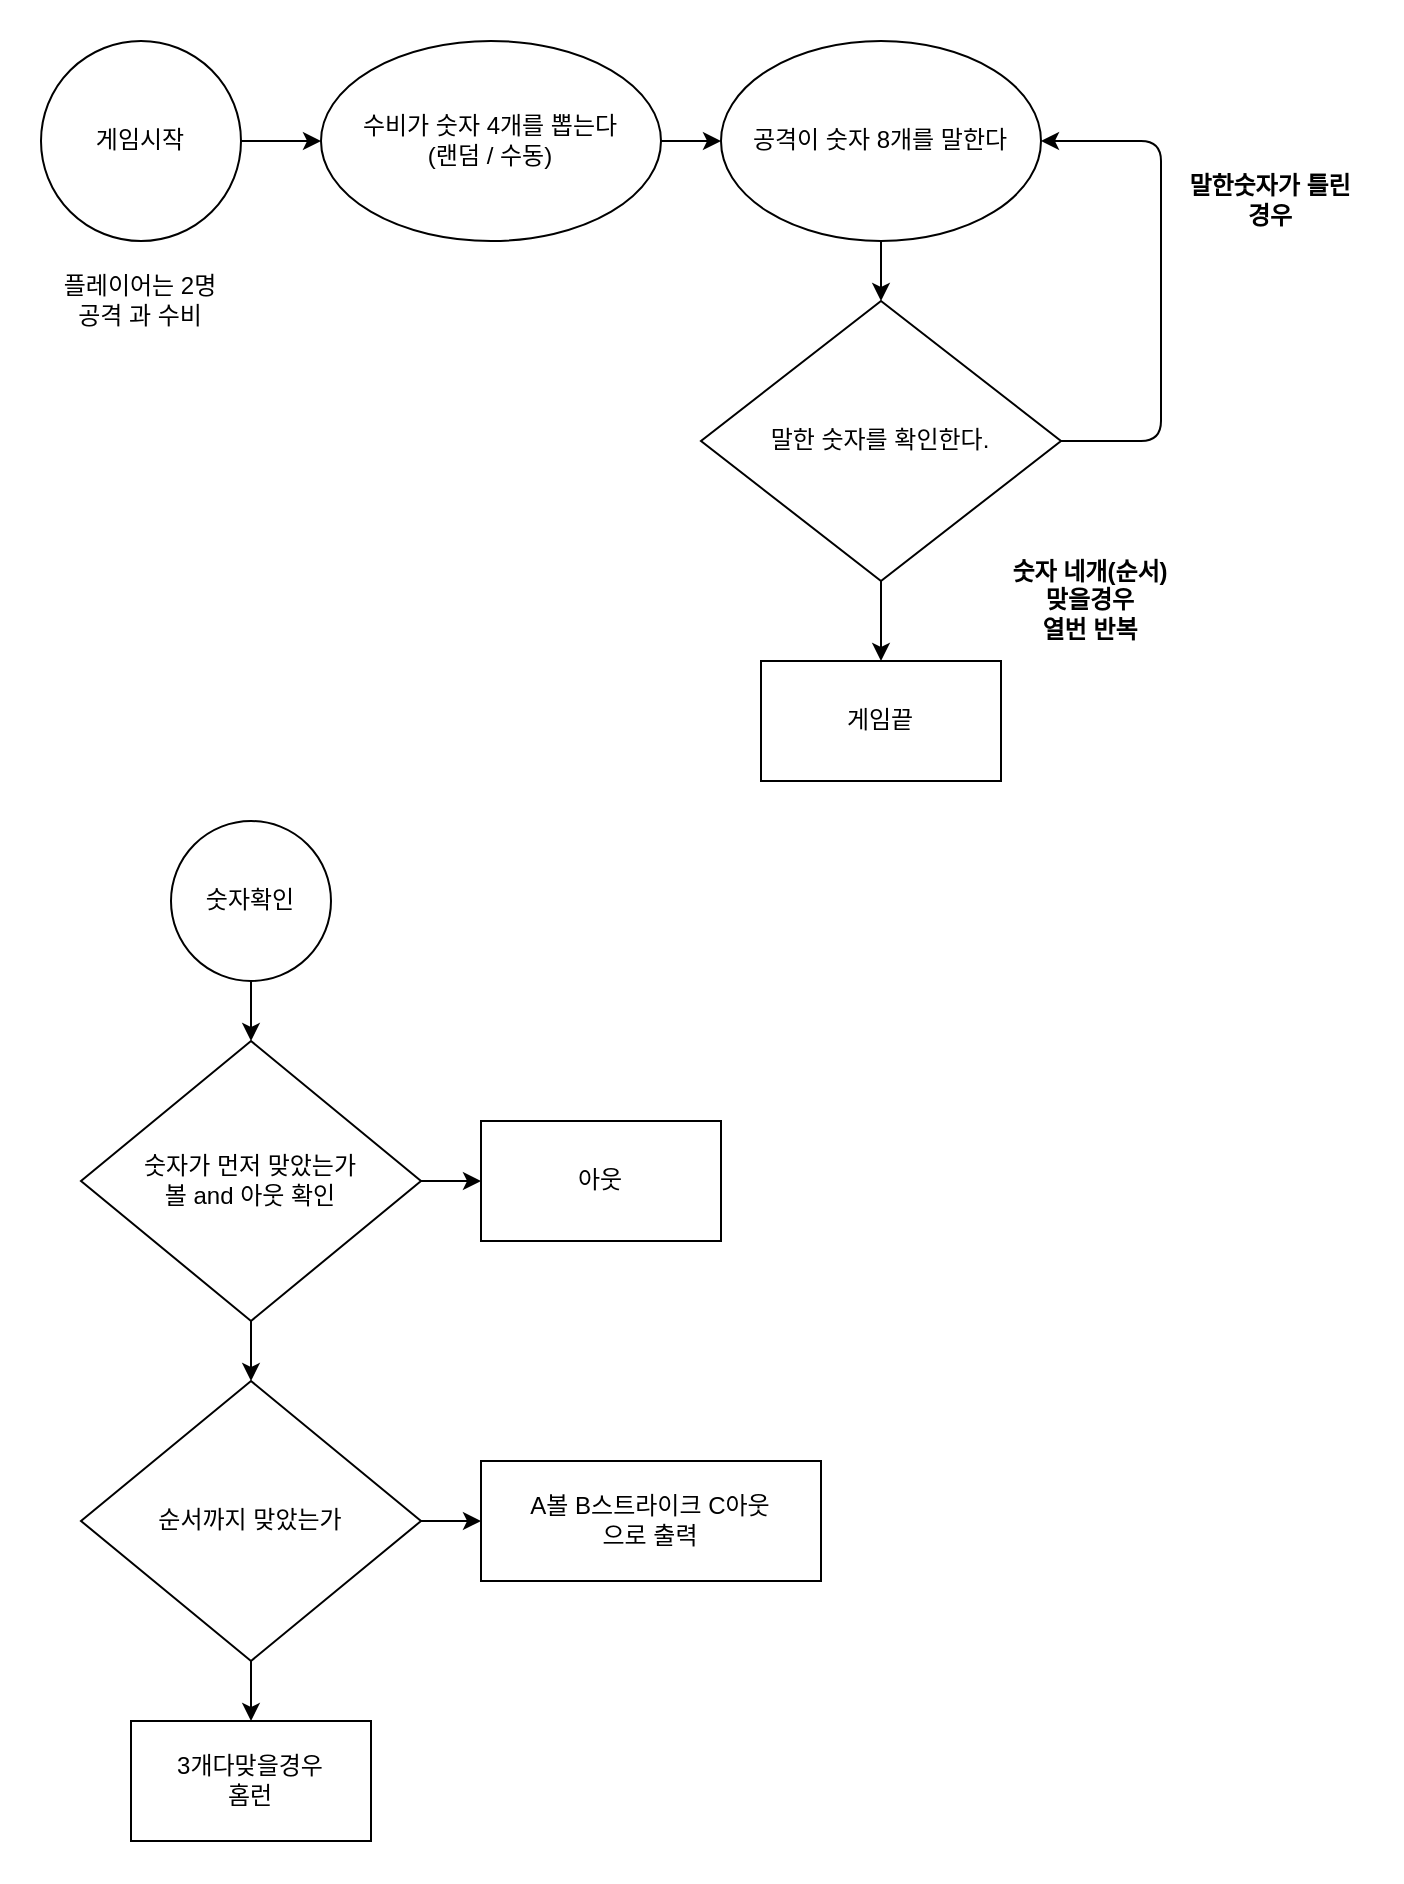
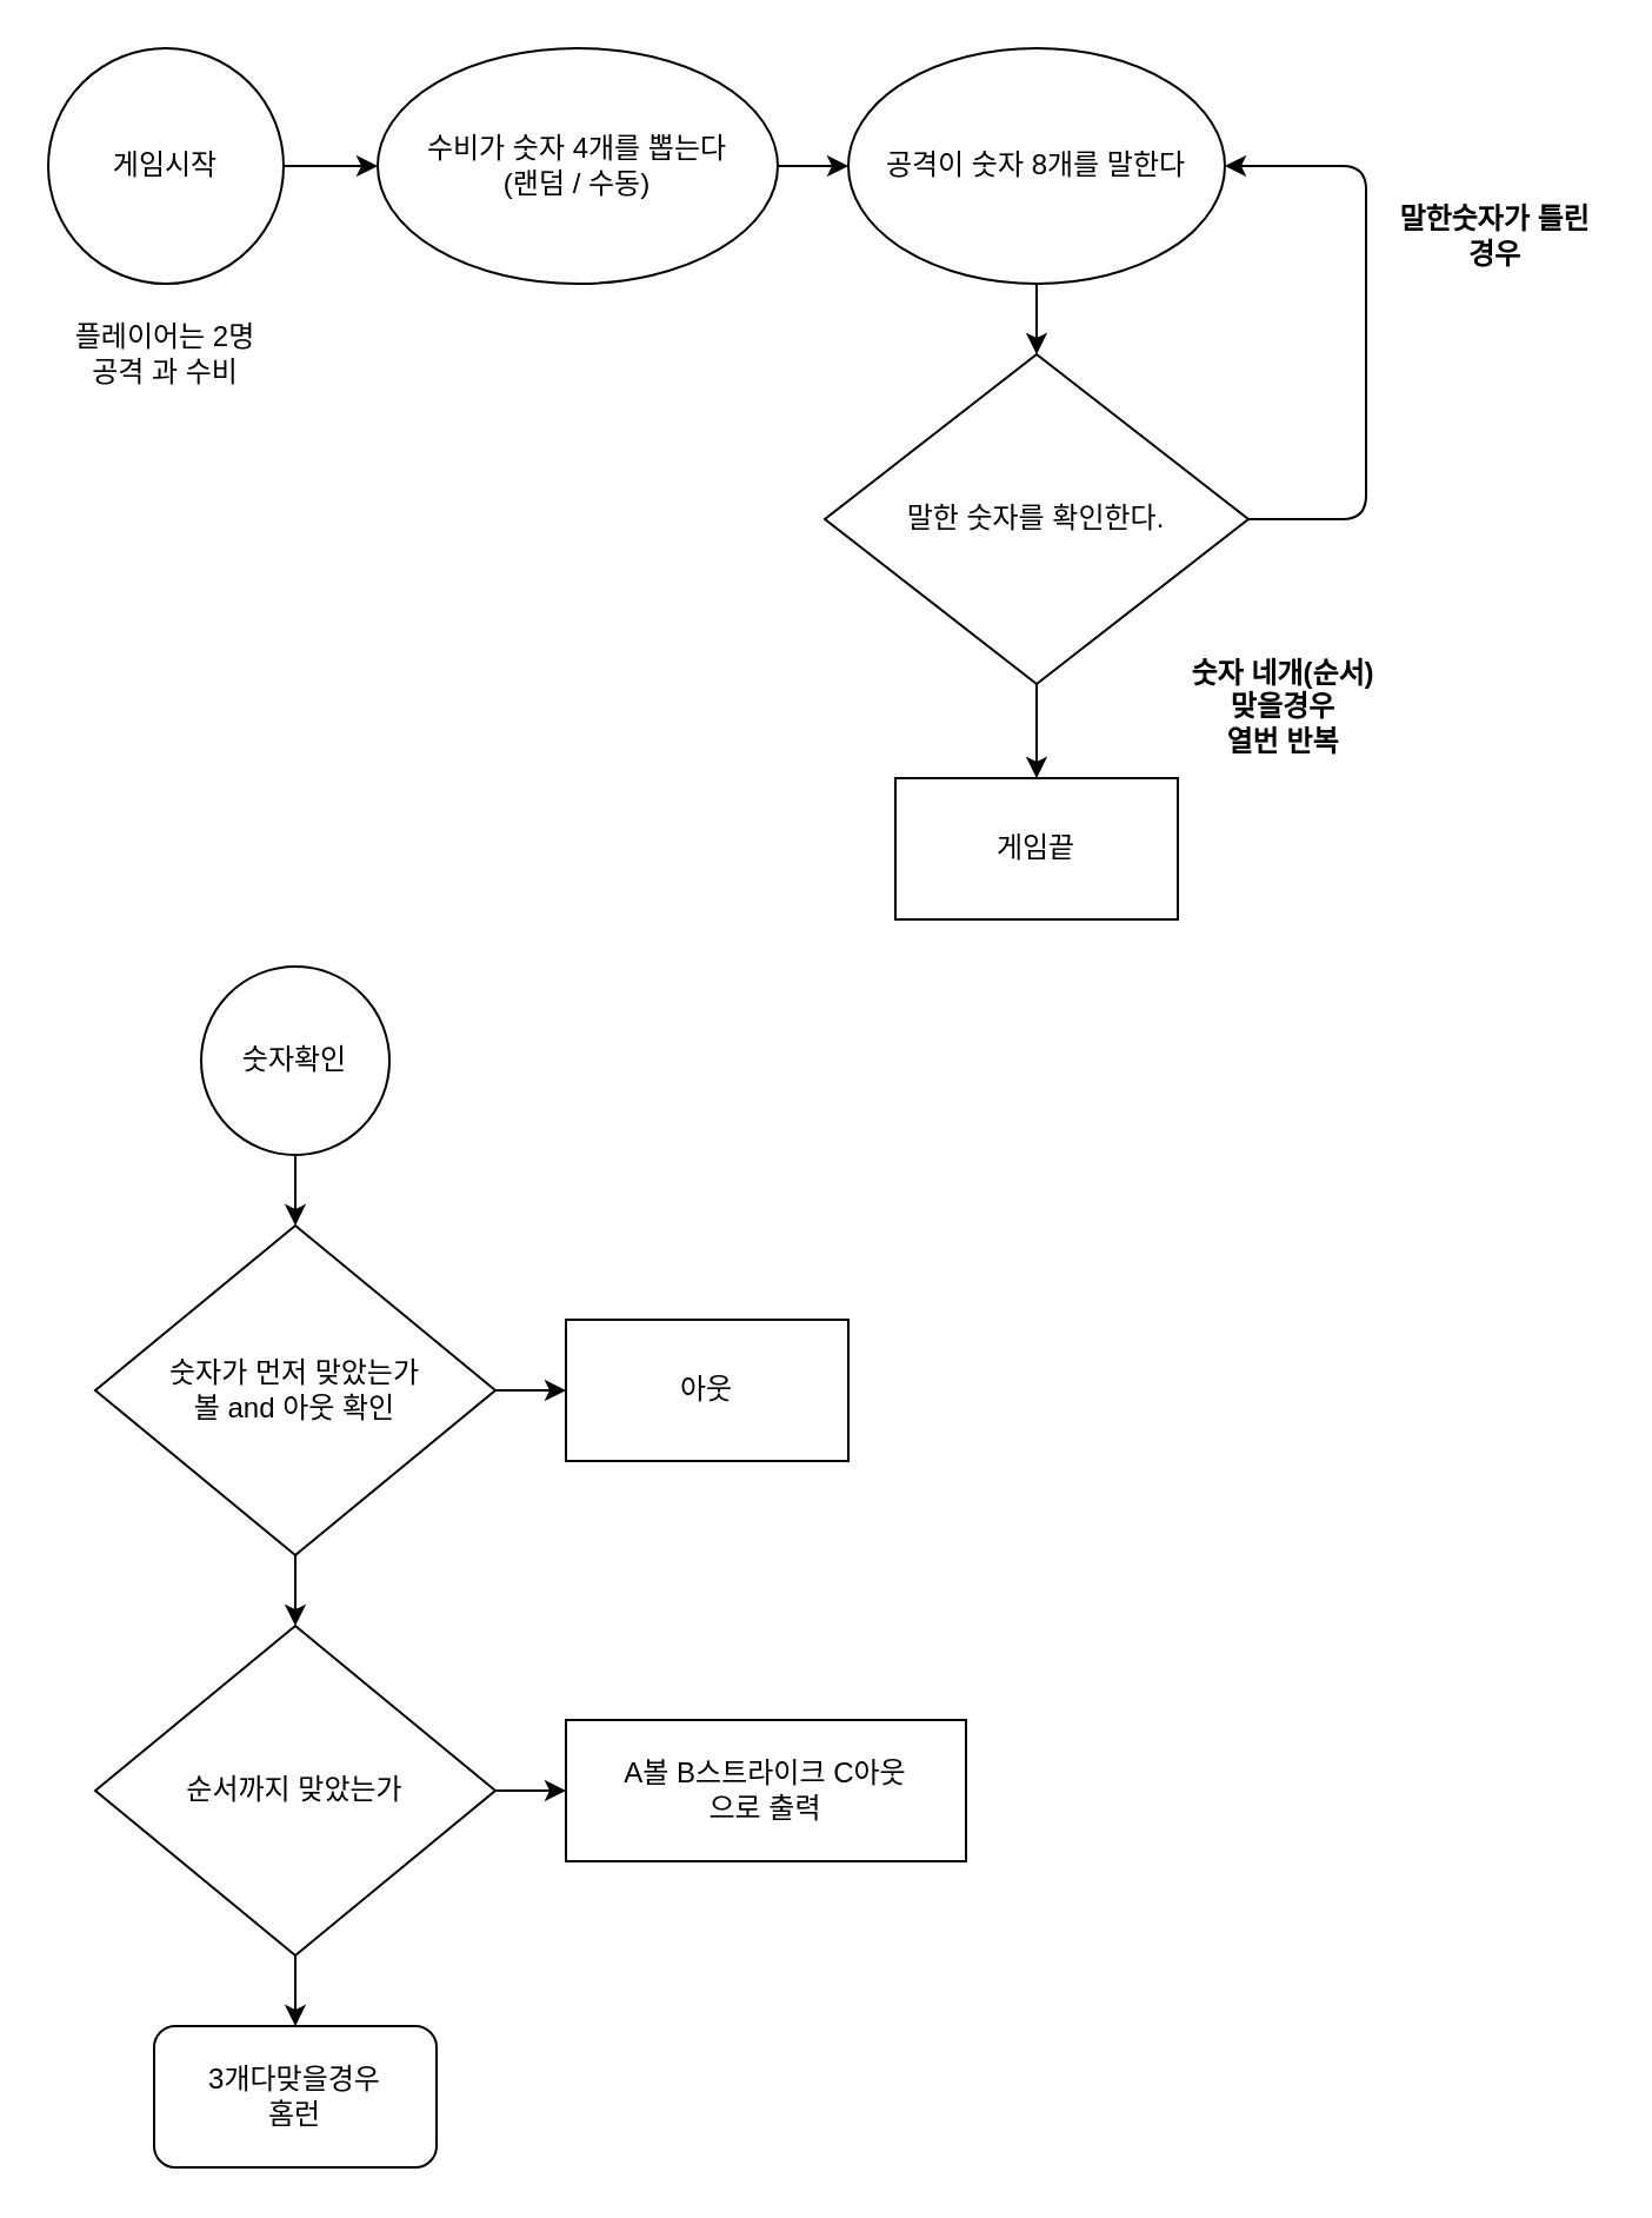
- <mxCell id="23" value="3개다맞을경우&lt;br&gt;홈런" style="whiteSpace=wrap;html=1;" vertex="1" parent="1"><mxGeometry x="65" y="860" width="120" height="60" as="geometry" /></mxCell>
+ <mxCell id="23" value="3개다맞을경우&lt;br&gt;홈런" style="whiteSpace=wrap;html=1;rounded=1;" vertex="1" parent="1"><mxGeometry x="65" y="860" width="120" height="60" as="geometry" /></mxCell>
